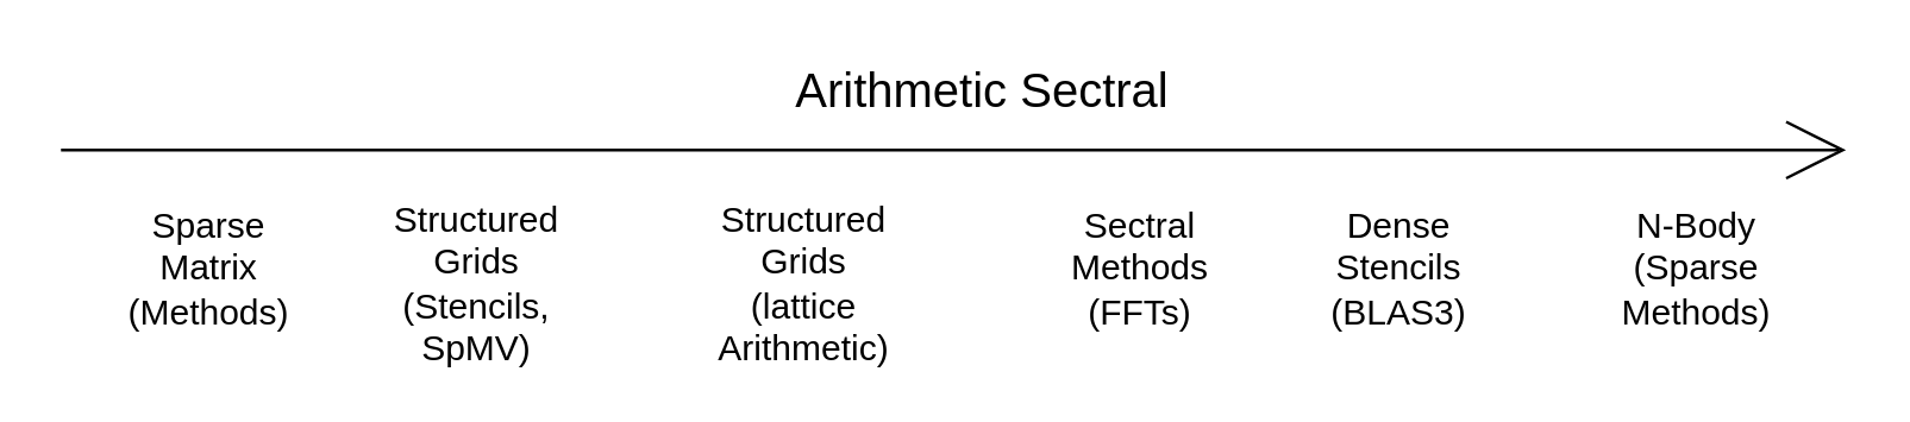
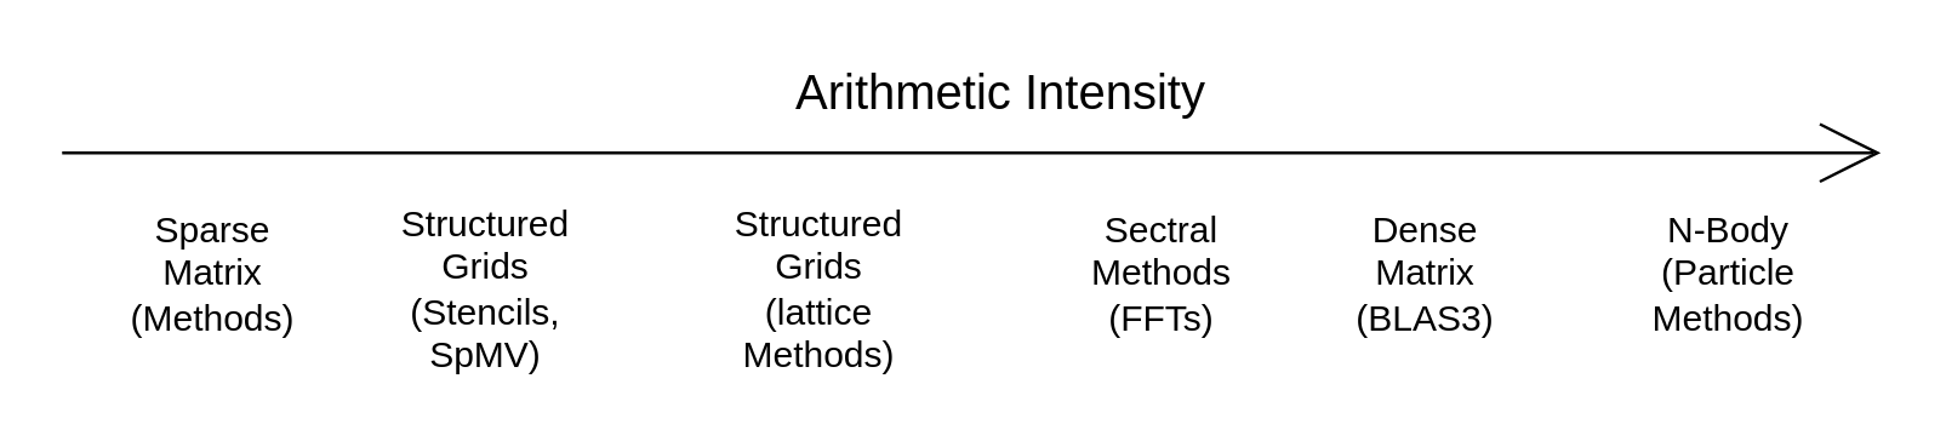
- <mxCell id="9" value="Arithmetic Sectral" style="text;html=1;strokeColor=none;fillColor=none;align=center;verticalAlign=middle;whiteSpace=wrap;rounded=0;fontSize=16;" vertex="1" parent="1"><mxGeometry x="140" y="20" width="380" height="20" as="geometry" /></mxCell>
+ <mxCell id="9" value="Arithmetic Intensity" style="text;html=1;strokeColor=none;fillColor=none;align=center;verticalAlign=middle;whiteSpace=wrap;rounded=0;fontSize=16;" vertex="1" parent="1"><mxGeometry x="140" y="20" width="380" height="20" as="geometry" /></mxCell>
- <mxCell id="7" value="Dense Stencils&lt;br&gt;(BLAS3)" style="text;html=1;strokeColor=none;fillColor=none;align=center;verticalAlign=middle;whiteSpace=wrap;rounded=0;" vertex="1" parent="1"><mxGeometry x="440" y="70" width="60" height="40" as="geometry" /></mxCell>
+ <mxCell id="7" value="Dense Matrix&lt;br&gt;(BLAS3)" style="text;html=1;strokeColor=none;fillColor=none;align=center;verticalAlign=middle;whiteSpace=wrap;rounded=0;" vertex="1" parent="1"><mxGeometry x="440" y="70" width="60" height="40" as="geometry" /></mxCell>
- <mxCell id="8" value="N-Body (Sparse Methods)" style="text;html=1;strokeColor=none;fillColor=none;align=center;verticalAlign=middle;whiteSpace=wrap;rounded=0;" vertex="1" parent="1"><mxGeometry x="540" y="70" width="60" height="40" as="geometry" /></mxCell>
+ <mxCell id="8" value="N-Body (Particle Methods)" style="text;html=1;strokeColor=none;fillColor=none;align=center;verticalAlign=middle;whiteSpace=wrap;rounded=0;" vertex="1" parent="1"><mxGeometry x="540" y="70" width="60" height="40" as="geometry" /></mxCell>
- <mxCell id="5" value="Structured Grids&lt;br&gt;(lattice Arithmetic)" style="text;html=1;strokeColor=none;fillColor=none;align=center;verticalAlign=middle;whiteSpace=wrap;rounded=0;" vertex="1" parent="1"><mxGeometry x="240" y="70" width="60" height="50" as="geometry" /></mxCell>
+ <mxCell id="5" value="Structured Grids&lt;br&gt;(lattice Methods)" style="text;html=1;strokeColor=none;fillColor=none;align=center;verticalAlign=middle;whiteSpace=wrap;rounded=0;" vertex="1" parent="1"><mxGeometry x="240" y="70" width="60" height="50" as="geometry" /></mxCell>
